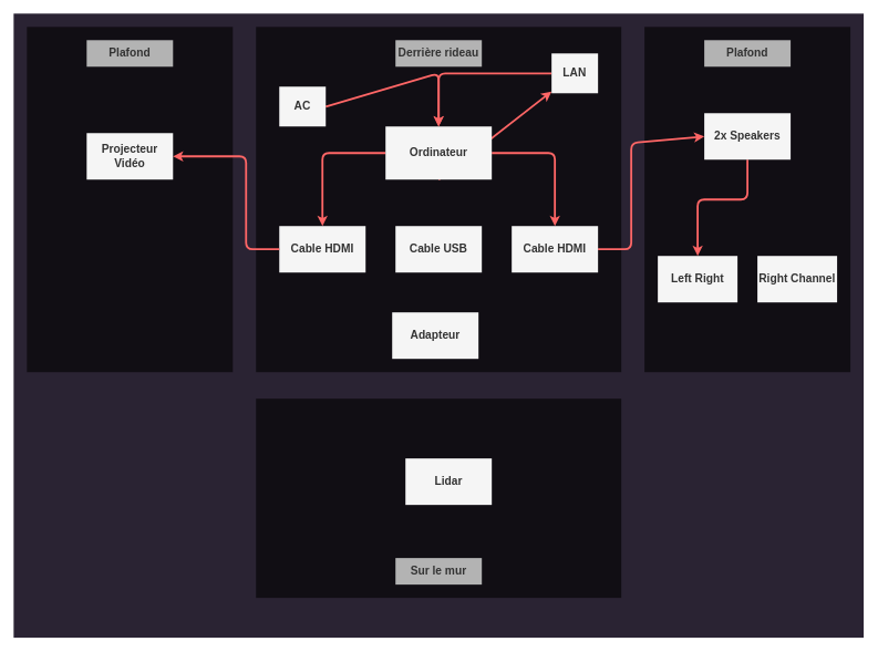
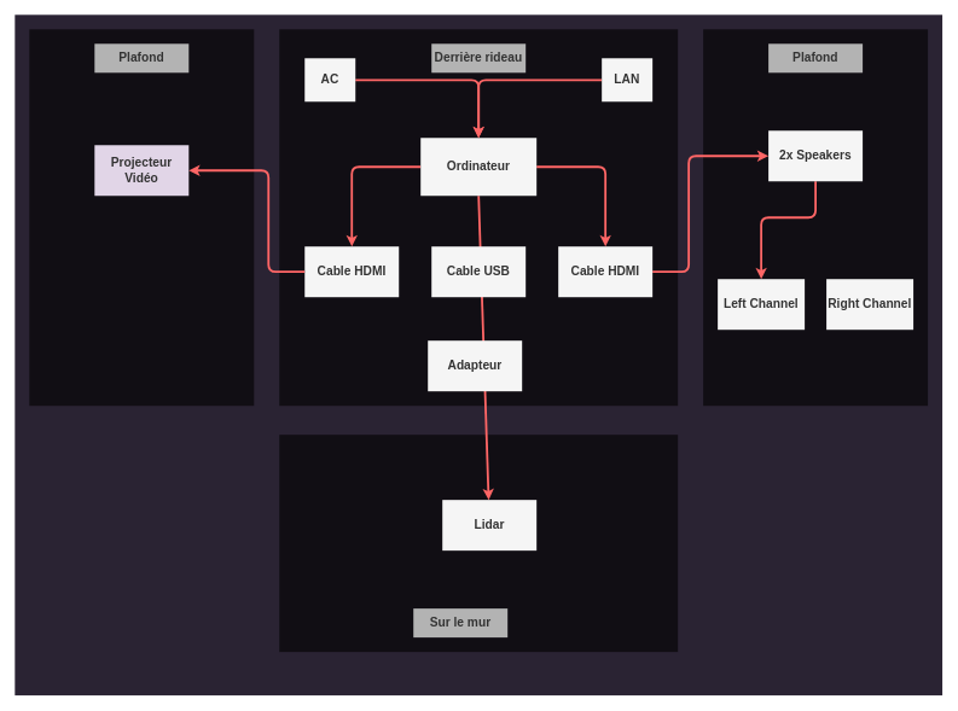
- <mxCell id="11" value="&lt;font style=&quot;font-size: 17px;&quot;&gt;&lt;b&gt;AC&lt;/b&gt;&lt;/font&gt;" style="whiteSpace=wrap;html=1;fillColor=#f5f5f5;fontColor=#333333;strokeColor=none;" parent="1" vertex="1"><mxGeometry x="420" y="130" width="70" height="60" as="geometry" /></mxCell>
+ <mxCell id="11" value="&lt;font style=&quot;font-size: 17px;&quot;&gt;&lt;b&gt;AC&lt;/b&gt;&lt;/font&gt;" style="whiteSpace=wrap;html=1;fillColor=#f5f5f5;fontColor=#333333;strokeColor=none;" parent="1" vertex="1"><mxGeometry x="420" y="80" width="70" height="60" as="geometry" /></mxCell>
- <mxCell id="6" style="edgeStyle=none;html=1;exitX=0.5;exitY=1;exitDx=0;exitDy=0;strokeWidth=3;strokeColor=#FF6666;" parent="1" source="9" target="13" edge="1"><mxGeometry relative="1" as="geometry" /></mxCell>
+ <mxCell id="6" style="edgeStyle=none;html=1;exitX=0.5;exitY=1;exitDx=0;exitDy=0;strokeWidth=3;strokeColor=#FF6666;" parent="1" source="9" target="23" edge="1"><mxGeometry relative="1" as="geometry" /></mxCell>
- <mxCell id="20" value="&lt;font style=&quot;font-size: 17px;&quot;&gt;&lt;b&gt;2x Speakers&lt;/b&gt;&lt;/font&gt;" style="whiteSpace=wrap;html=1;fillColor=#f5f5f5;fontColor=#333333;strokeColor=none;" parent="1" vertex="1"><mxGeometry x="1060" y="170" width="130" height="70" as="geometry" /></mxCell>
+ <mxCell id="20" value="&lt;font style=&quot;font-size: 17px;&quot;&gt;&lt;b&gt;2x Speakers&lt;/b&gt;&lt;/font&gt;" style="whiteSpace=wrap;html=1;fillColor=#f5f5f5;fontColor=#333333;strokeColor=none;" parent="1" vertex="1"><mxGeometry x="1060" width="130" height="70" as="geometry" y="180" /></mxCell>
- <mxCell id="26" value="&lt;div&gt;&lt;font style=&quot;font-size: 17px;&quot;&gt;&lt;b&gt;Projecteur Vidéo&lt;/b&gt;&lt;/font&gt;&lt;/div&gt;" style="whiteSpace=wrap;html=1;fillColor=#f5f5f5;fontColor=#333333;strokeColor=none;" parent="1" vertex="1"><mxGeometry x="130" y="200" width="130" height="70" as="geometry" /></mxCell>
+ <mxCell id="26" value="&lt;div&gt;&lt;font style=&quot;font-size: 17px;&quot;&gt;&lt;b&gt;Projecteur Vidéo&lt;/b&gt;&lt;/font&gt;&lt;/div&gt;" style="whiteSpace=wrap;html=1;fillColor=#e1d5e7;fontColor=#333333;strokeColor=none;" parent="1" vertex="1"><mxGeometry x="130" y="200" width="130" height="70" as="geometry" /></mxCell>
- <mxCell id="21" value="&lt;div&gt;&lt;font style=&quot;font-size: 17px;&quot;&gt;&lt;b&gt;Left Right&lt;/b&gt;&lt;/font&gt;&lt;/div&gt;" style="whiteSpace=wrap;html=1;fillColor=#f5f5f5;fontColor=#333333;strokeColor=none;" parent="1" vertex="1"><mxGeometry x="990" y="385" width="120" height="70" as="geometry" /></mxCell>
+ <mxCell id="21" value="&lt;div&gt;&lt;font style=&quot;font-size: 17px;&quot;&gt;&lt;b&gt;Left Channel&lt;/b&gt;&lt;/font&gt;&lt;/div&gt;" style="whiteSpace=wrap;html=1;fillColor=#f5f5f5;fontColor=#333333;strokeColor=none;" parent="1" vertex="1"><mxGeometry x="990" y="385" width="120" height="70" as="geometry" /></mxCell>
- <mxCell id="30" value="&lt;span style=&quot;font-size: 17px;&quot;&gt;&lt;b&gt;Sur le mur&lt;/b&gt;&lt;/span&gt;" style="whiteSpace=wrap;html=1;fillColor=#B3B3B3;fontColor=#333333;strokeColor=none;" parent="1" vertex="1"><mxGeometry x="595" y="840" width="130" height="40" as="geometry" /></mxCell>
+ <mxCell id="30" value="&lt;span style=&quot;font-size: 17px;&quot;&gt;&lt;b&gt;Sur le mur&lt;/b&gt;&lt;/span&gt;" style="whiteSpace=wrap;html=1;fillColor=#B3B3B3;fontColor=#333333;strokeColor=none;" parent="1" vertex="1"><mxGeometry x="570" y="840" width="130" height="40" as="geometry" /></mxCell>
